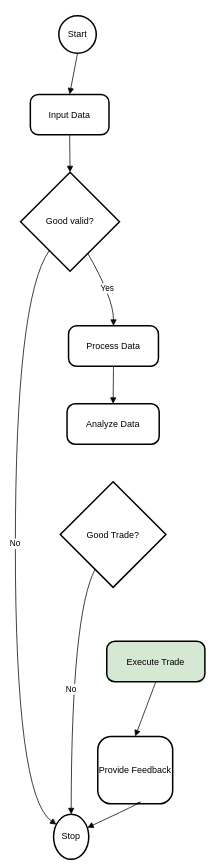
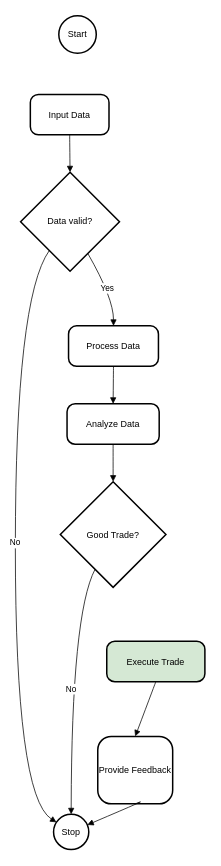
- <mxCell id="11" value="" style="curved=1;startArrow=none;endArrow=block;exitX=0.49;exitY=1;entryX=0.5;entryY=0;" edge="1" parent="1" source="2" target="3"><mxGeometry relative="1" as="geometry"><Array as="points" /></mxGeometry></mxCell>
- <mxCell id="4" value="Good valid?" style="rhombus;strokeWidth=2;whiteSpace=wrap;" vertex="1" parent="1"><mxGeometry x="27" y="229" width="132" height="132" as="geometry" /></mxCell>
+ <mxCell id="4" value="Data valid?" style="rhombus;strokeWidth=2;whiteSpace=wrap;" vertex="1" parent="1"><mxGeometry x="27" y="229" width="132" height="132" as="geometry" /></mxCell>
+ <mxCell id="16" value="" style="curved=1;startArrow=none;endArrow=block;exitX=0.5;exitY=0.99;entryX=0.5;entryY=0;" edge="1" parent="1" source="7" target="8"><mxGeometry relative="1" as="geometry"><Array as="points" /></mxGeometry></mxCell>
- <mxCell id="5" value="Stop" style="ellipse;aspect=fixed;strokeWidth=2;whiteSpace=wrap;" vertex="1" parent="1"><mxGeometry x="71" y="1086" width="47" height="60" as="geometry" /></mxCell>
+ <mxCell id="5" value="Stop" style="ellipse;aspect=fixed;strokeWidth=2;whiteSpace=wrap;" vertex="1" parent="1"><mxGeometry x="71" y="1086" width="47" height="47" as="geometry" /></mxCell>
